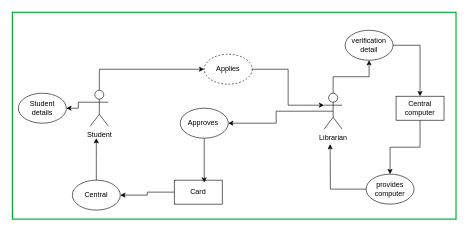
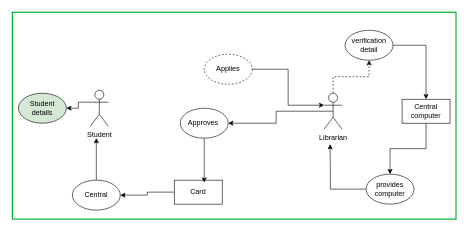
- <mxCell id="5" style="edgeStyle=orthogonalEdgeStyle;rounded=0;orthogonalLoop=1;jettySize=auto;html=1;exitX=0.5;exitY=0;exitDx=0;exitDy=0;exitPerimeter=0;entryX=0;entryY=0.5;entryDx=0;entryDy=0;" edge="1" parent="1" source="7" target="11"><mxGeometry relative="1" as="geometry" /></mxCell>
- <mxCell id="2" style="edgeStyle=orthogonalEdgeStyle;rounded=0;orthogonalLoop=1;jettySize=auto;html=1;exitX=0.5;exitY=0;exitDx=0;exitDy=0;exitPerimeter=0;entryX=0.5;entryY=1;entryDx=0;entryDy=0;" parent="1" source="4" target="17" edge="1"><mxGeometry relative="1" as="geometry" /></mxCell>
+ <mxCell id="2" style="edgeStyle=orthogonalEdgeStyle;rounded=0;orthogonalLoop=1;jettySize=auto;html=1;exitX=0.5;exitY=0;exitDx=0;exitDy=0;exitPerimeter=0;entryX=0.5;entryY=1;entryDx=0;entryDy=0;dashed=1;" parent="1" source="4" target="17" edge="1"><mxGeometry relative="1" as="geometry" /></mxCell>
- <mxCell id="23" value="Student details" style="ellipse;whiteSpace=wrap;html=1;" vertex="1" parent="1"><mxGeometry x="30" y="155" width="80" height="50" as="geometry" /></mxCell>
+ <mxCell id="23" value="Student details" style="ellipse;whiteSpace=wrap;html=1;fillColor=#d5e8d4;" vertex="1" parent="1"><mxGeometry x="30" y="155" width="80" height="50" as="geometry" /></mxCell>
- <mxCell id="13" value="Central computer" style="rounded=0;whiteSpace=wrap;html=1;" parent="1" vertex="1"><mxGeometry x="660" y="160" width="80" height="40" as="geometry" /></mxCell>
+ <mxCell id="13" value="Central computer" style="rounded=0;whiteSpace=wrap;html=1;" parent="1" vertex="1"><mxGeometry x="670" y="165" width="80" height="40" as="geometry" /></mxCell>
